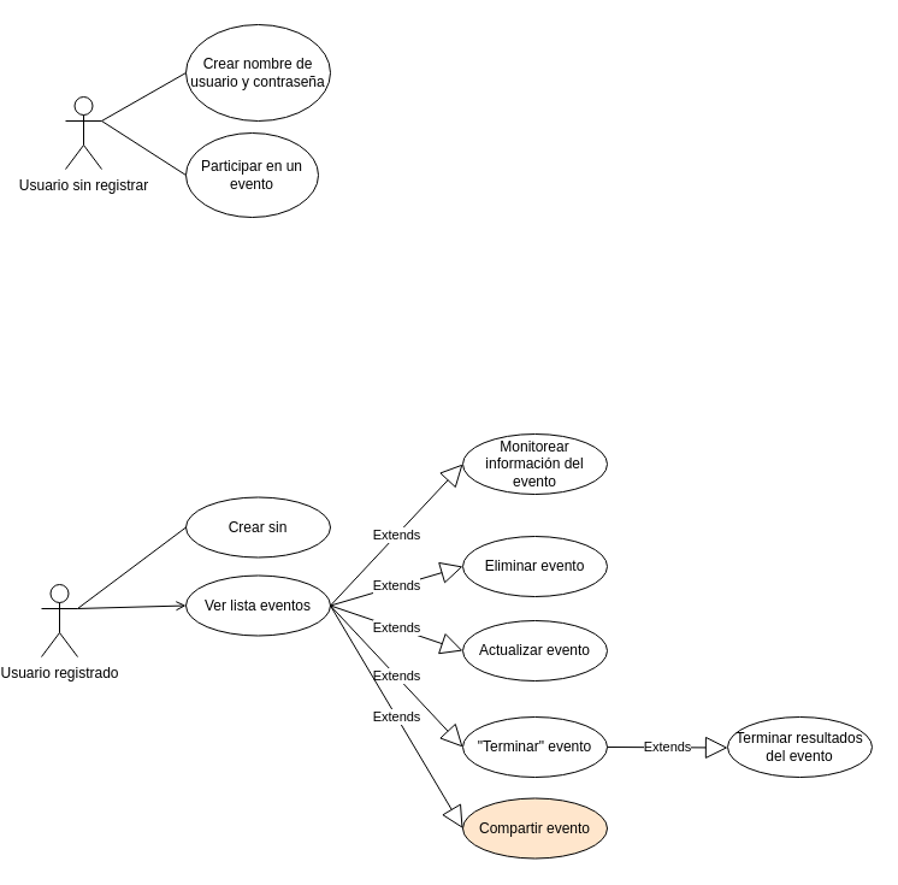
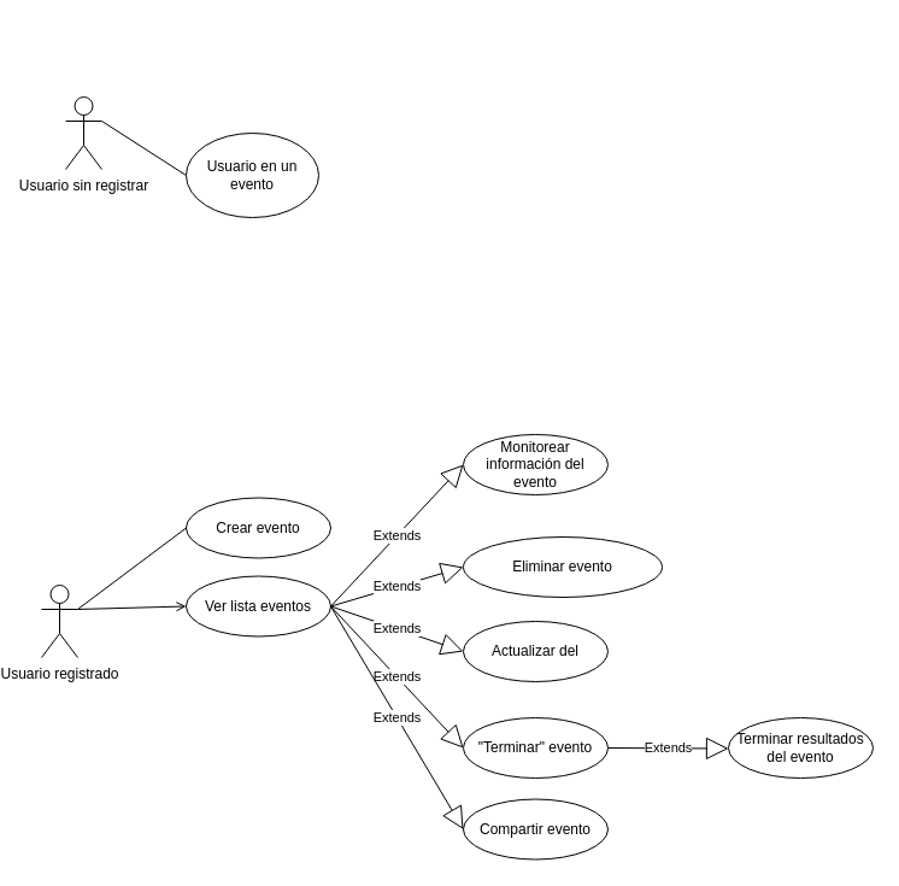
- <mxCell id="3" value="Crear nombre de usuario y contraseña" style="ellipse;whiteSpace=wrap;html=1;" vertex="1" parent="1"><mxGeometry x="140" y="20" width="120" height="80" as="geometry" /></mxCell>
- <mxCell id="22" value="" style="endArrow=none;html=1;entryX=0;entryY=0.5;entryDx=0;entryDy=0;exitX=1;exitY=0.333;exitDx=0;exitDy=0;exitPerimeter=0;" edge="1" parent="1" source="4" target="3"><mxGeometry width="50" height="50" relative="1" as="geometry"><mxPoint x="60" y="515" as="sourcePoint" /><mxPoint x="150" y="447.5" as="targetPoint" /></mxGeometry></mxCell>
- <mxCell id="6" value="Participar en un evento" style="ellipse;whiteSpace=wrap;html=1;" vertex="1" parent="1"><mxGeometry x="140" y="110" width="110" height="70" as="geometry" /></mxCell>
+ <mxCell id="6" value="Usuario en un evento" style="ellipse;whiteSpace=wrap;html=1;" vertex="1" parent="1"><mxGeometry x="140" y="110" width="110" height="70" as="geometry" /></mxCell>
- <mxCell id="5" value="Crear sin" style="ellipse;whiteSpace=wrap;html=1;" vertex="1" parent="1"><mxGeometry x="140" y="412.5" width="120" height="50" as="geometry" /></mxCell>
+ <mxCell id="5" value="Crear evento" style="ellipse;whiteSpace=wrap;html=1;" vertex="1" parent="1"><mxGeometry x="140" y="412.5" width="120" height="50" as="geometry" /></mxCell>
- <mxCell id="8" value="Eliminar evento" style="ellipse;whiteSpace=wrap;html=1;" vertex="1" parent="1"><mxGeometry x="370" y="445" width="120" height="50" as="geometry" /></mxCell>
+ <mxCell id="8" value="Eliminar evento" style="ellipse;whiteSpace=wrap;html=1;" vertex="1" parent="1"><mxGeometry x="370" y="445" width="165" height="50" as="geometry" /></mxCell>
- <mxCell id="9" value="Actualizar evento" style="ellipse;whiteSpace=wrap;html=1;" vertex="1" parent="1"><mxGeometry x="370" y="515" width="120" height="50" as="geometry" /></mxCell>
+ <mxCell id="9" value="Actualizar del" style="ellipse;whiteSpace=wrap;html=1;" vertex="1" parent="1"><mxGeometry x="370" y="515" width="120" height="50" as="geometry" /></mxCell>
- <mxCell id="18" value="Compartir evento" style="ellipse;whiteSpace=wrap;html=1;fillColor=#ffe6cc;" vertex="1" parent="1"><mxGeometry x="370" y="662.5" width="120" height="50" as="geometry" /></mxCell>
+ <mxCell id="18" value="Compartir evento" style="ellipse;whiteSpace=wrap;html=1;" vertex="1" parent="1"><mxGeometry x="370" y="662.5" width="120" height="50" as="geometry" /></mxCell>
